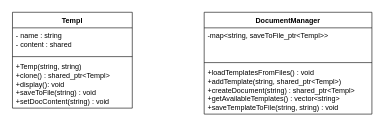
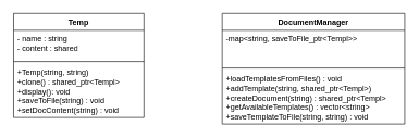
- <mxCell id="2" value="Templ" style="swimlane;fontStyle=1;align=center;verticalAlign=top;childLayout=stackLayout;horizontal=1;startSize=26;horizontalStack=0;resizeParent=1;resizeParentMax=0;resizeLast=0;collapsible=1;marginBottom=0;whiteSpace=wrap;html=1;" vertex="1" parent="1"><mxGeometry x="20" y="20" width="200" height="160" as="geometry" /></mxCell>
+ <mxCell id="2" value="Temp" style="swimlane;fontStyle=1;align=center;verticalAlign=top;childLayout=stackLayout;horizontal=1;startSize=26;horizontalStack=0;resizeParent=1;resizeParentMax=0;resizeLast=0;collapsible=1;marginBottom=0;whiteSpace=wrap;html=1;" vertex="1" parent="1"><mxGeometry x="20" y="20" width="200" height="160" as="geometry" /></mxCell>
